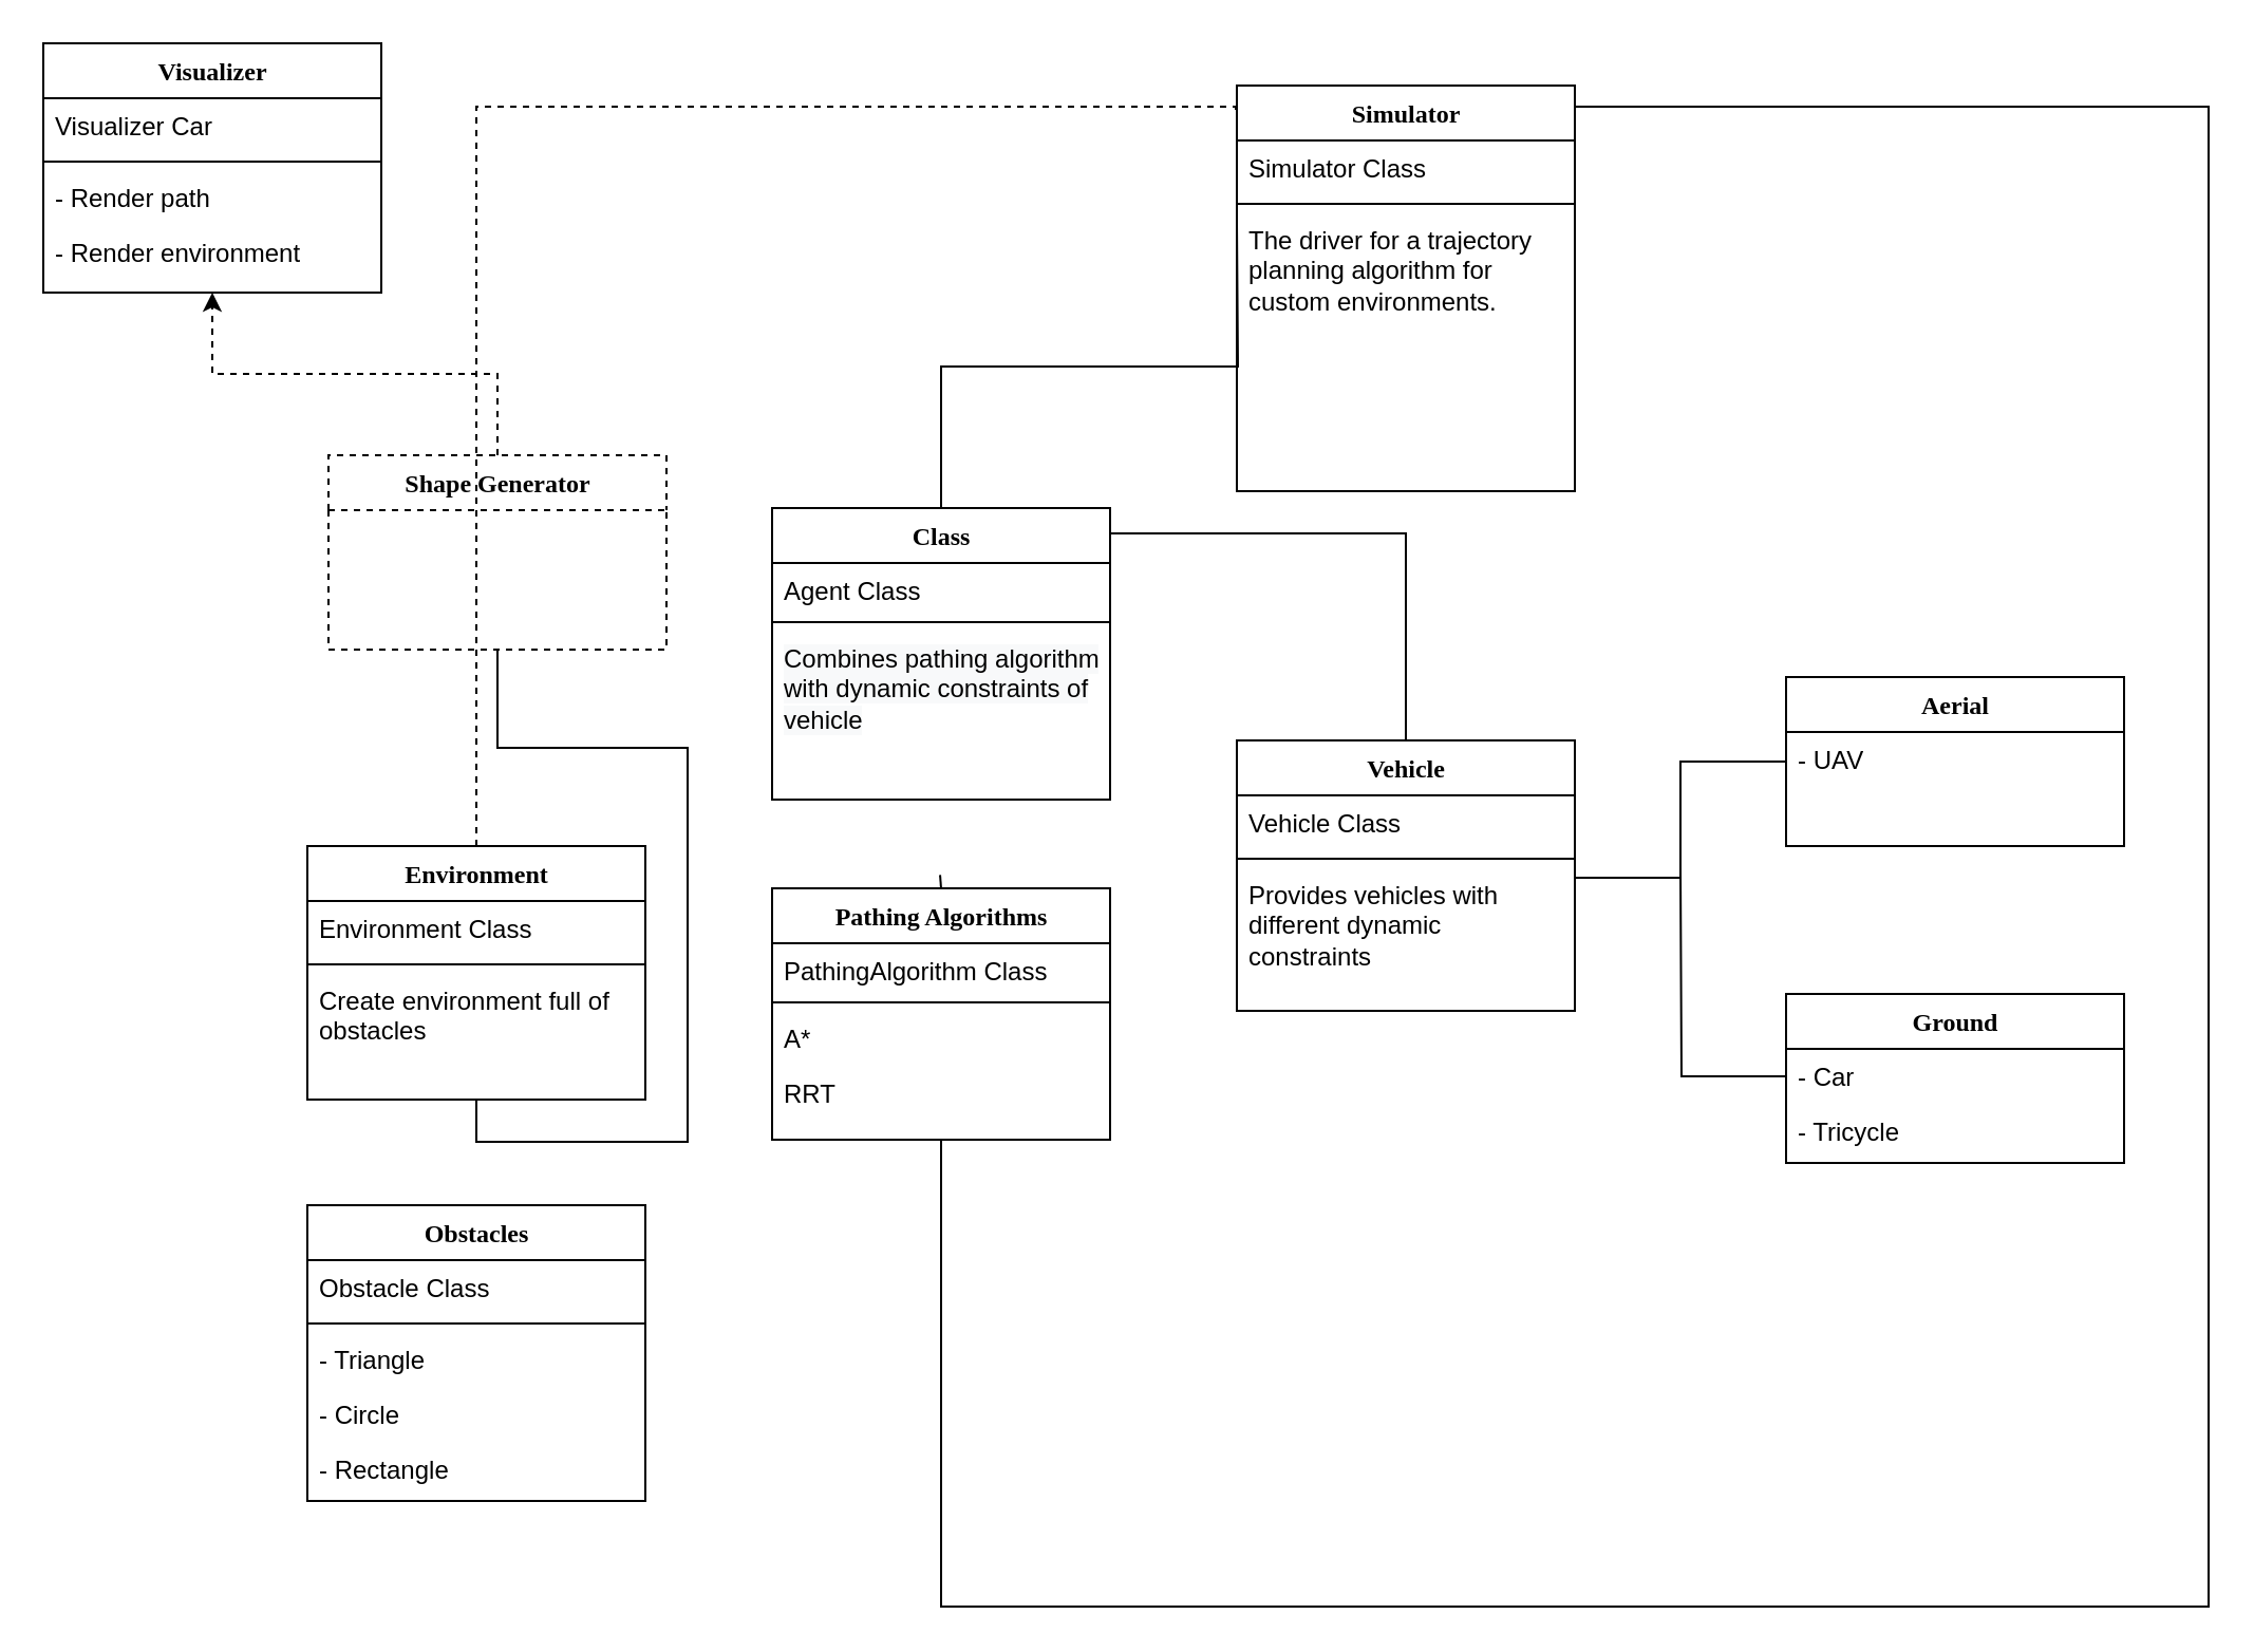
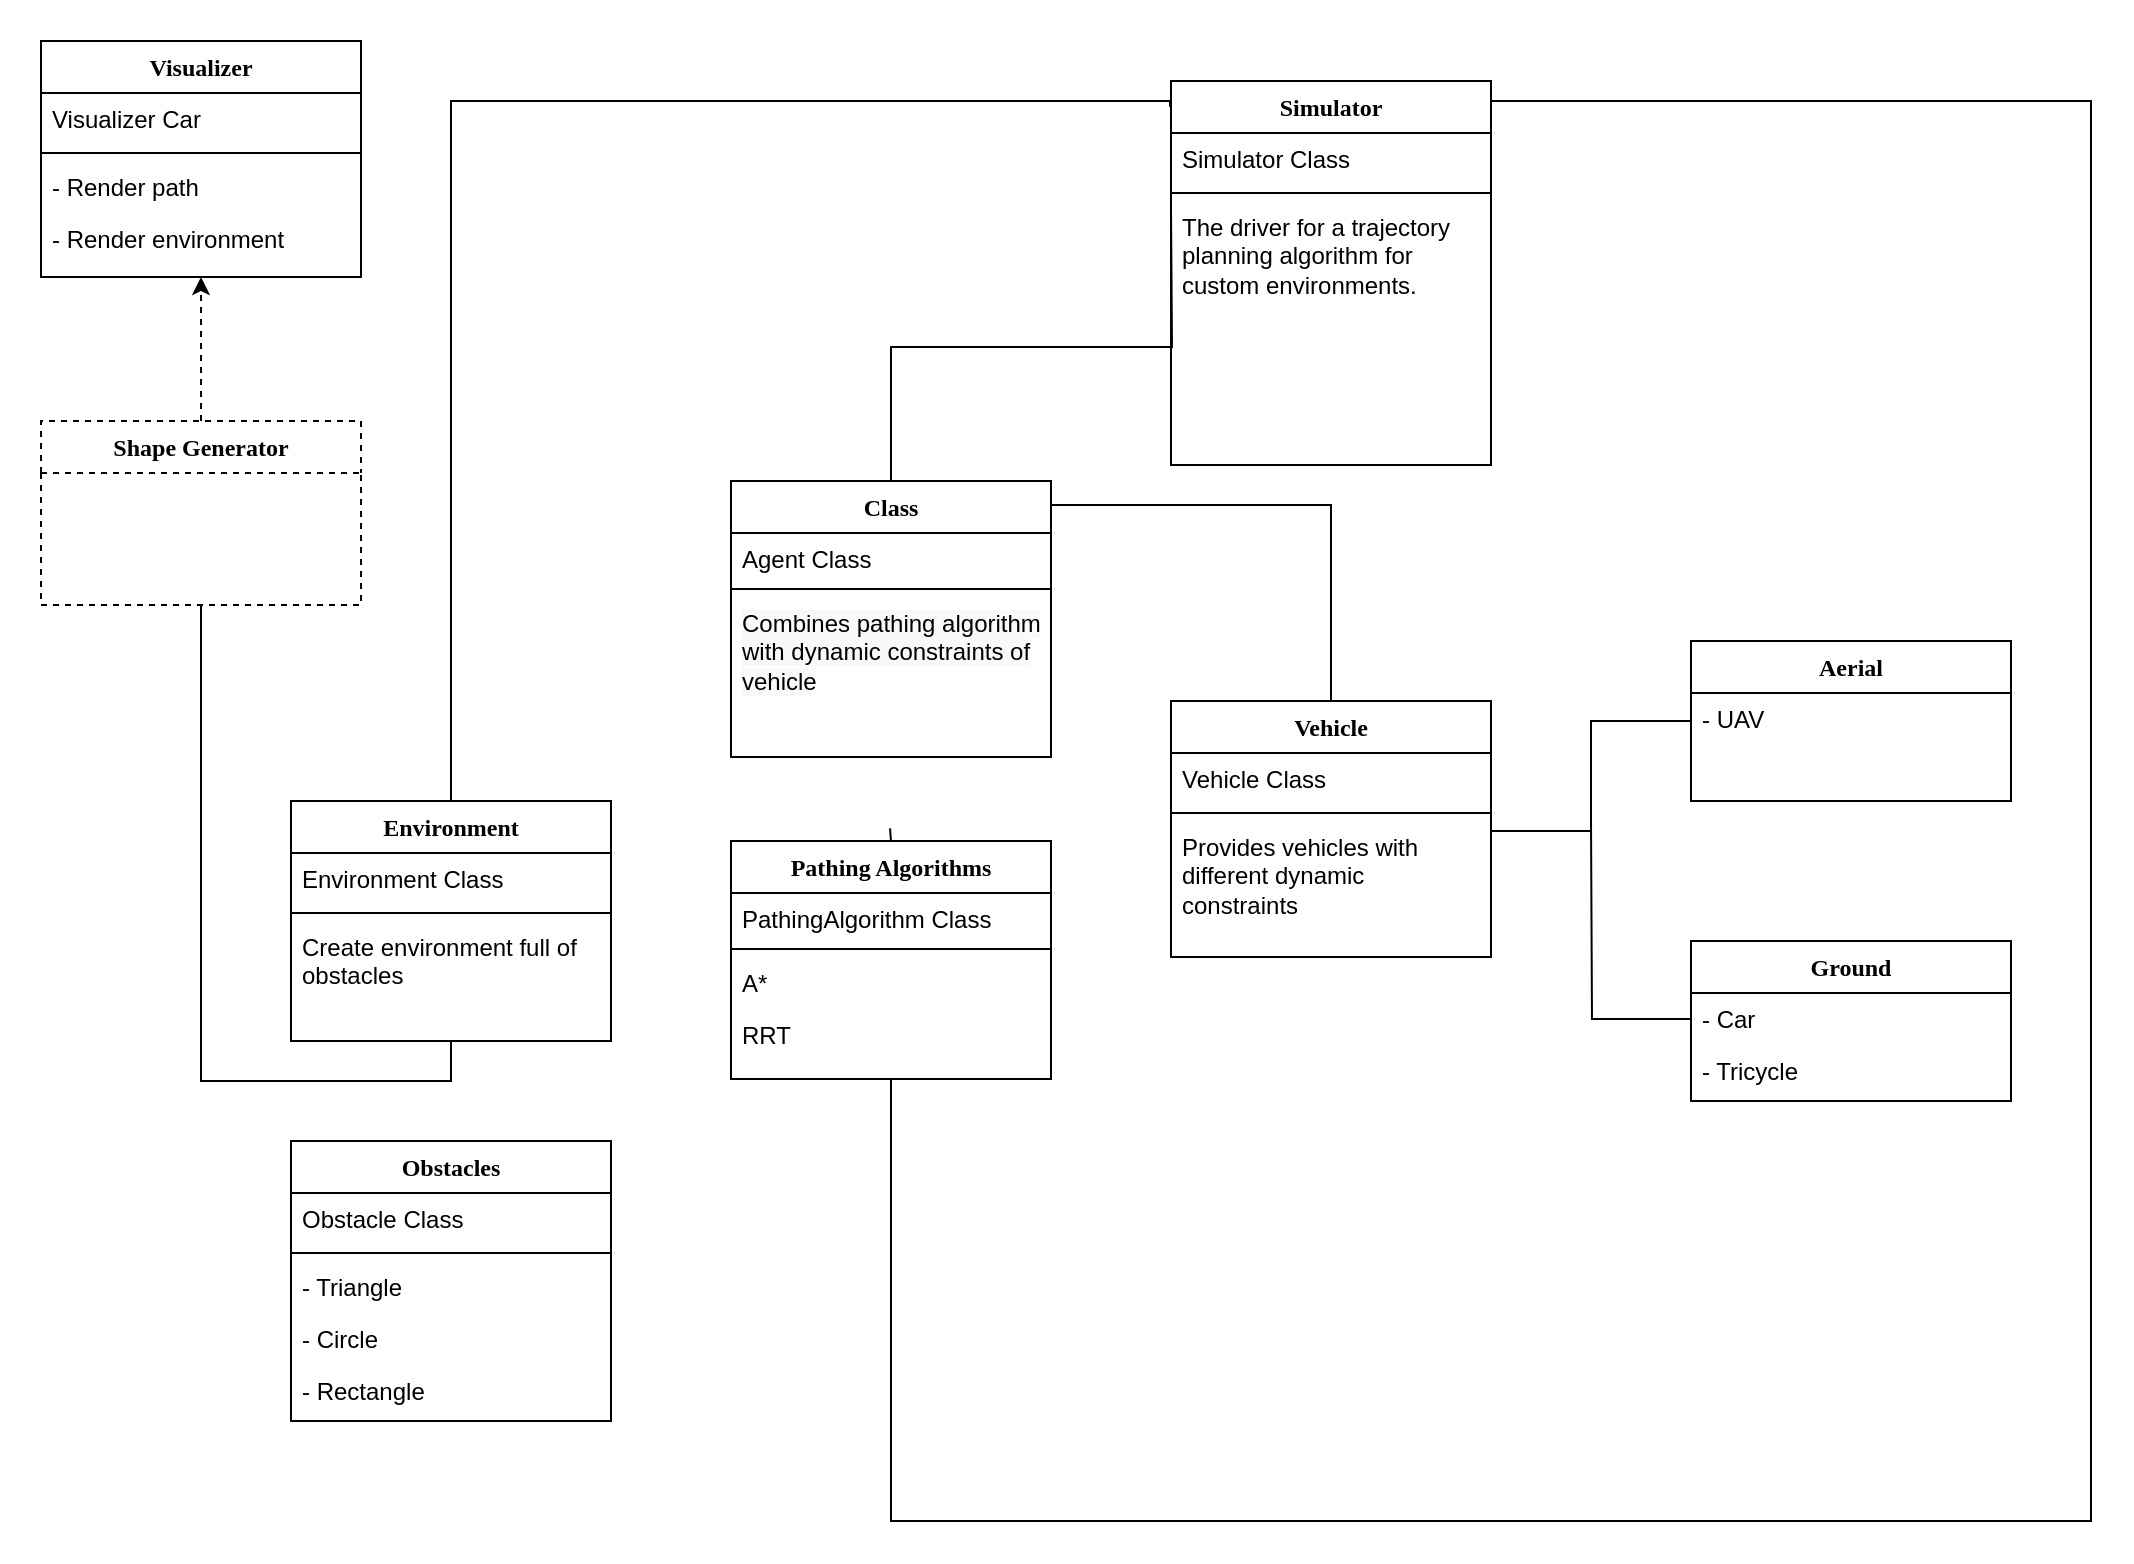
- <mxCell id="38" style="edgeStyle=orthogonalEdgeStyle;rounded=0;orthogonalLoop=1;jettySize=auto;html=1;exitX=0.5;exitY=0;exitDx=0;exitDy=0;entryX=-0.003;entryY=0.067;entryDx=0;entryDy=0;entryPerimeter=0;endArrow=none;endFill=0;dashed=1;" parent="1" source="39" target="13" edge="1"><mxGeometry relative="1" as="geometry"><mxPoint x="575" y="80" as="targetPoint" /><Array as="points"><mxPoint x="225" y="50" /><mxPoint x="585" y="50" /></Array></mxGeometry></mxCell>
+ <mxCell id="38" style="edgeStyle=orthogonalEdgeStyle;rounded=0;orthogonalLoop=1;jettySize=auto;html=1;exitX=0.5;exitY=0;exitDx=0;exitDy=0;entryX=-0.003;entryY=0.067;entryDx=0;entryDy=0;entryPerimeter=0;endArrow=none;endFill=0;" parent="1" source="39" target="13" edge="1"><mxGeometry relative="1" as="geometry"><mxPoint x="575" y="80" as="targetPoint" /><Array as="points"><mxPoint x="225" y="50" /><mxPoint x="585" y="50" /></Array></mxGeometry></mxCell>
- <mxCell id="20" value="Shape Generator" style="swimlane;html=1;fontStyle=1;align=center;verticalAlign=top;childLayout=stackLayout;horizontal=1;startSize=26;horizontalStack=0;resizeParent=1;resizeLast=0;collapsible=1;marginBottom=0;swimlaneFillColor=#ffffff;rounded=0;shadow=0;comic=0;labelBackgroundColor=none;strokeWidth=1;fillColor=none;fontFamily=Verdana;fontSize=12;dashed=1;" parent="1" vertex="1"><mxGeometry x="155" y="215" width="160" height="92" as="geometry" /></mxCell>
+ <mxCell id="20" value="Shape Generator" style="swimlane;html=1;fontStyle=1;align=center;verticalAlign=top;childLayout=stackLayout;horizontal=1;startSize=26;horizontalStack=0;resizeParent=1;resizeLast=0;collapsible=1;marginBottom=0;swimlaneFillColor=#ffffff;rounded=0;shadow=0;comic=0;labelBackgroundColor=none;strokeWidth=1;fillColor=none;fontFamily=Verdana;fontSize=12;dashed=1;" parent="1" vertex="1"><mxGeometry x="20" y="210" width="160" height="92" as="geometry" /></mxCell>
